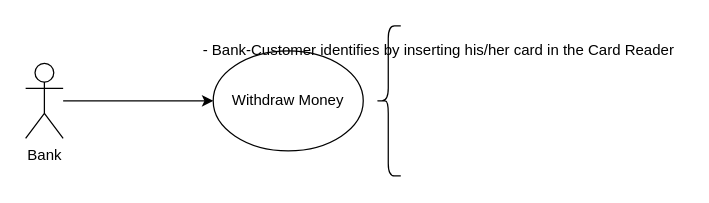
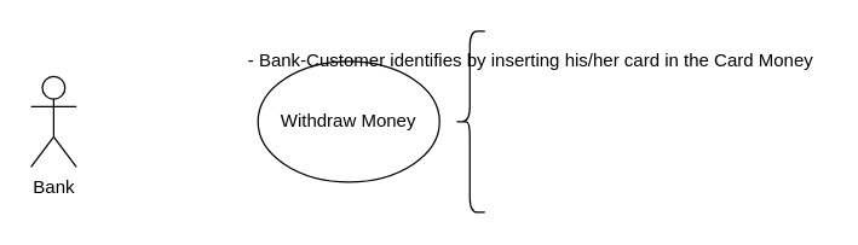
- <mxCell id="6" value="- Bank-Customer identifies by inserting his/her card in the Card Reader" style="text;html=1;align=center;verticalAlign=middle;resizable=0;points=[];autosize=1;" vertex="1" parent="1"><mxGeometry x="155" y="30" width="390" height="20" as="geometry" /></mxCell>
+ <mxCell id="6" value="- Bank-Customer identifies by inserting his/her card in the Card Money" style="text;html=1;align=center;verticalAlign=middle;resizable=0;points=[];autosize=1;" vertex="1" parent="1"><mxGeometry x="155" y="30" width="390" height="20" as="geometry" /></mxCell>
- <mxCell id="4" value="" style="endArrow=classic;html=1;entryX=0;entryY=0.5;entryDx=0;entryDy=0;" edge="1" parent="1" source="2" target="3"><mxGeometry width="50" height="50" relative="1" as="geometry"><mxPoint x="350" y="190" as="sourcePoint" /><mxPoint x="400" y="140" as="targetPoint" /></mxGeometry></mxCell>
